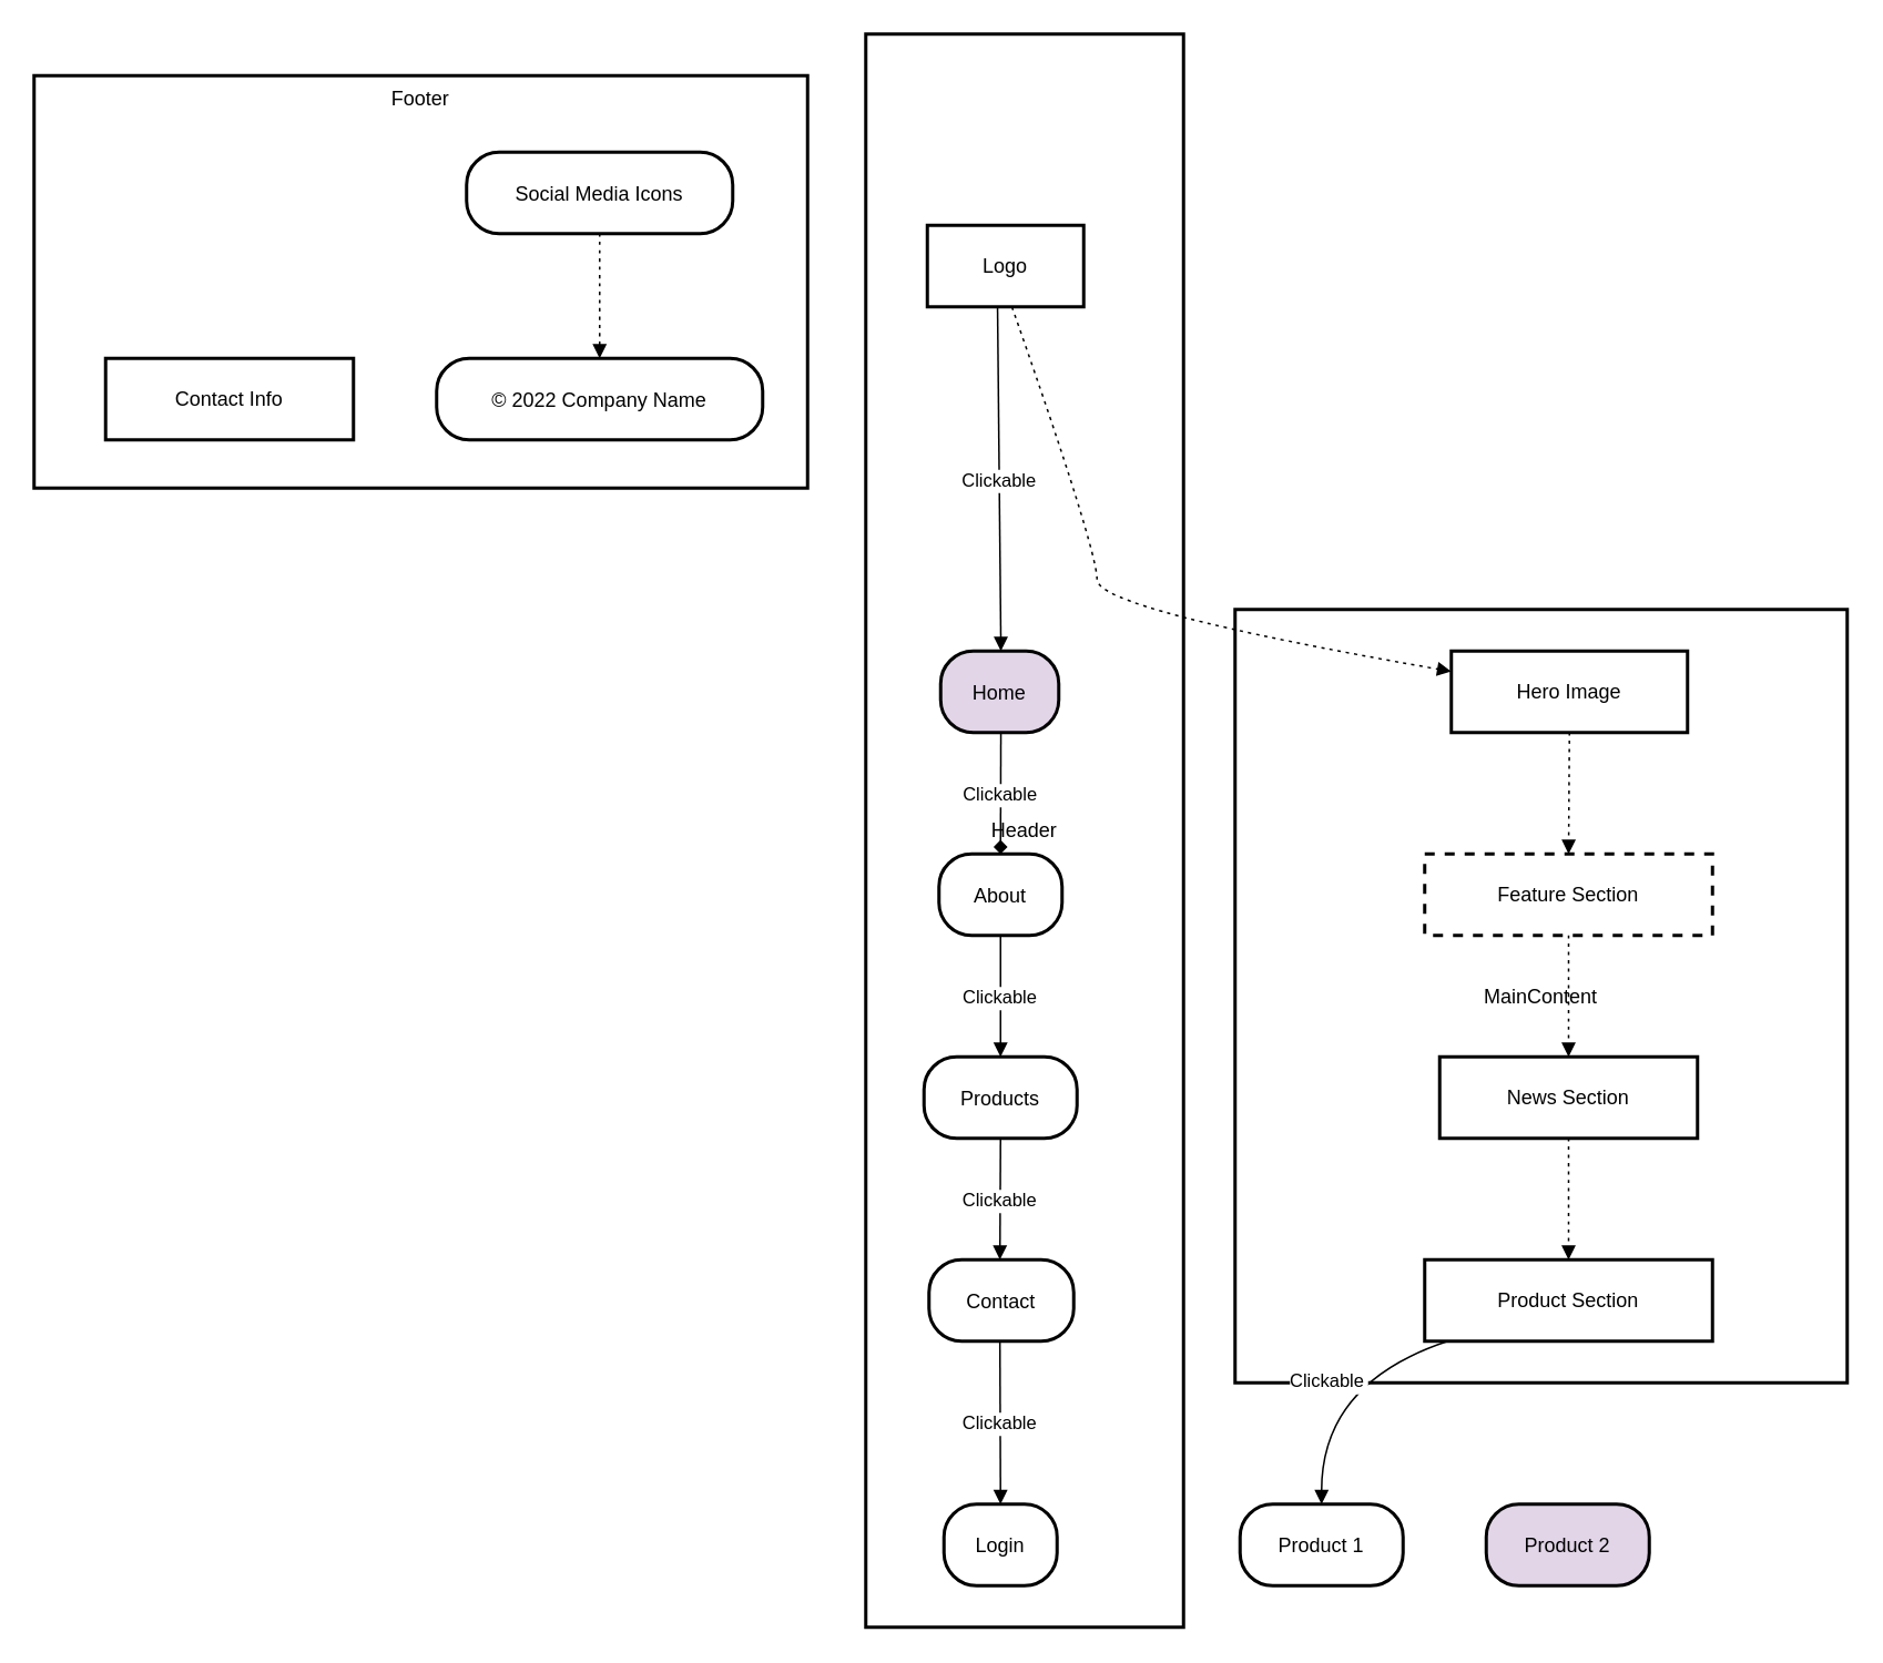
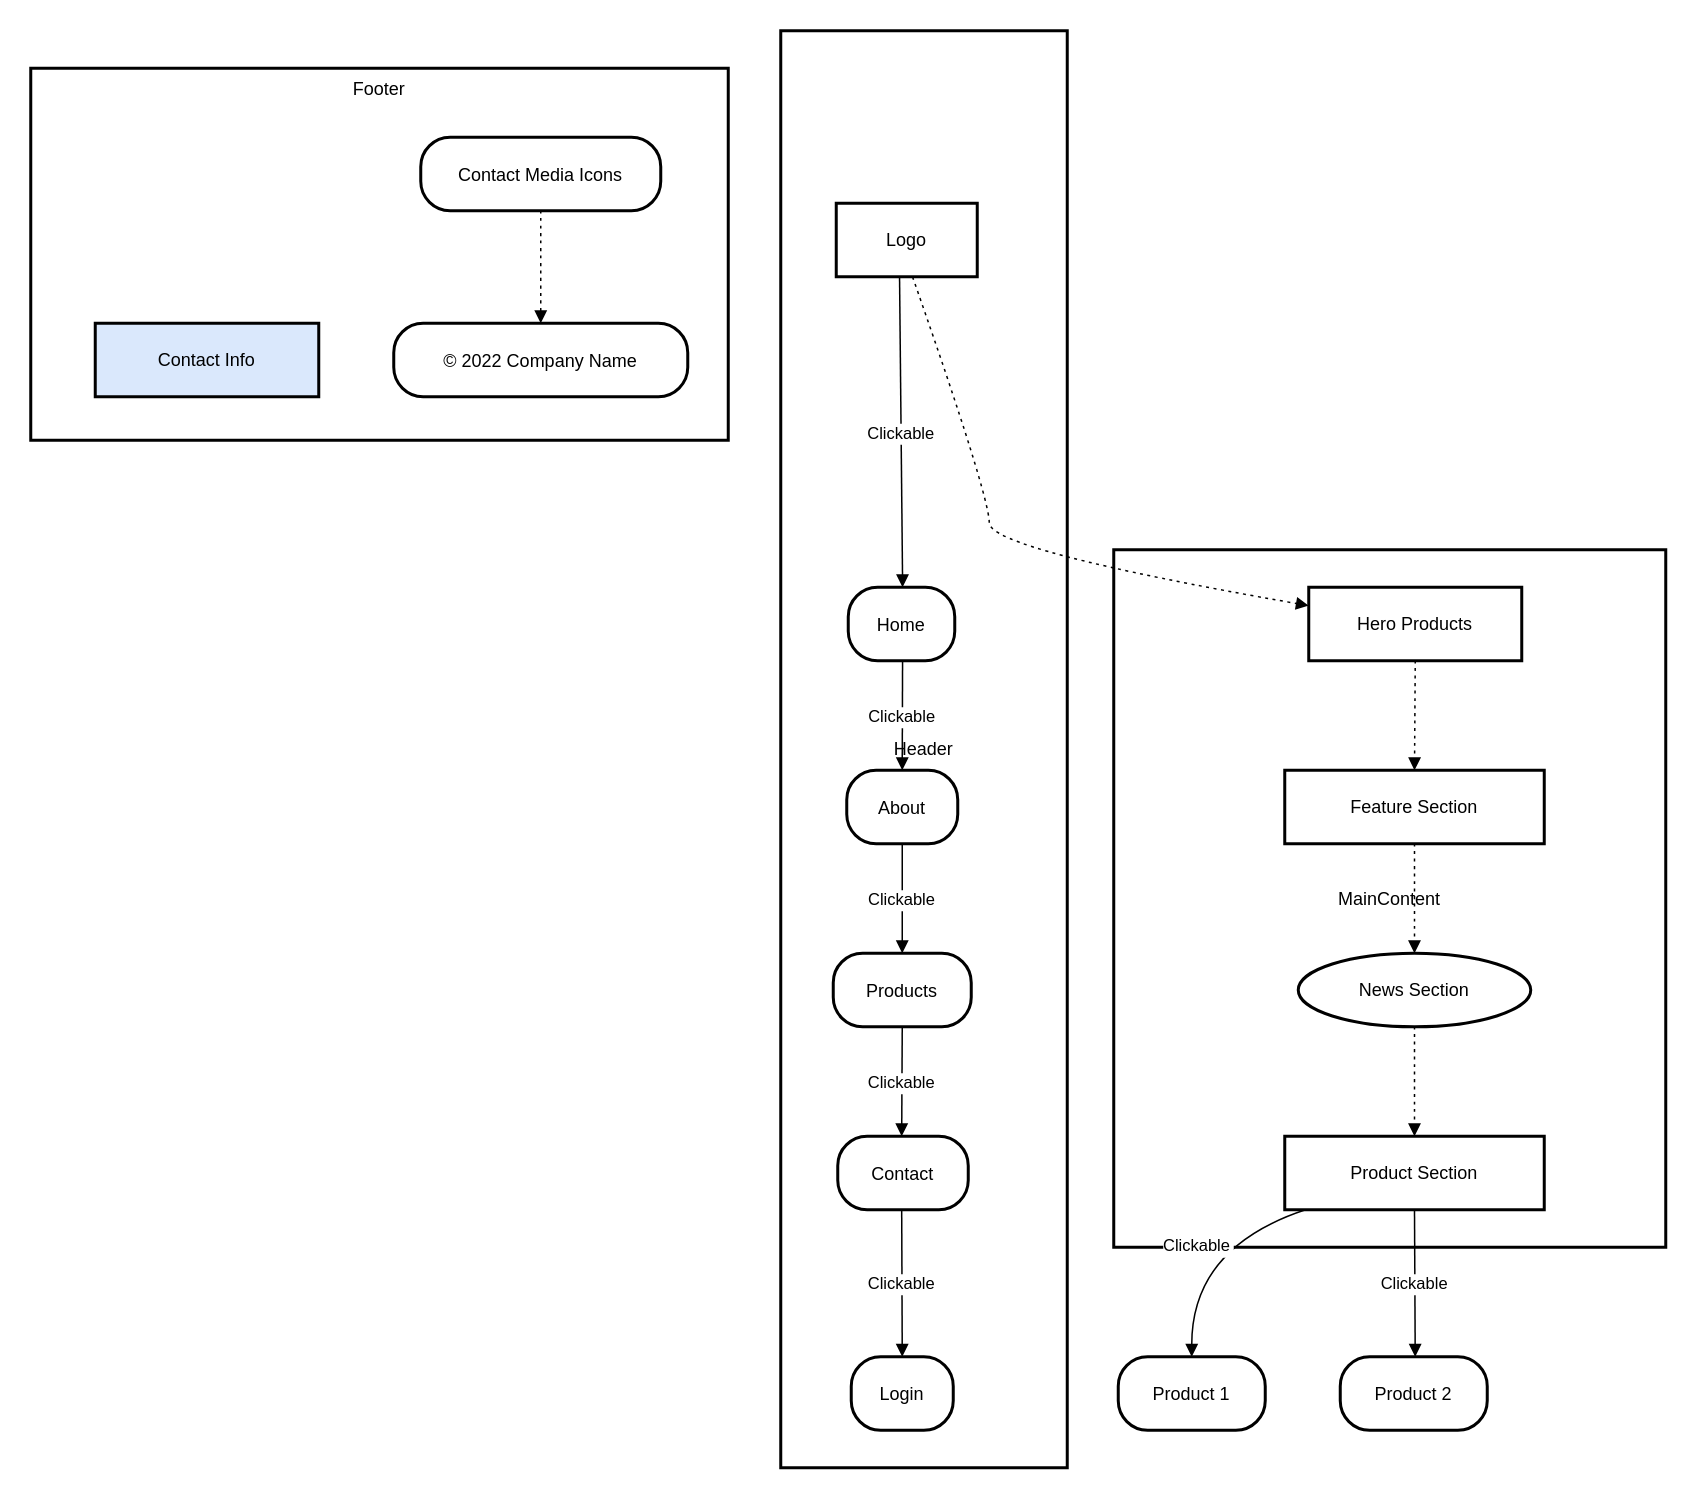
- <mxCell id="4" value="Social Media Icons" style="rounded=1;arcSize=40;strokeWidth=2" vertex="1" parent="2"><mxGeometry x="260" y="46" width="160" height="49" as="geometry" /></mxCell>
+ <mxCell id="4" value="Contact Media Icons" style="rounded=1;arcSize=40;strokeWidth=2" vertex="1" parent="2"><mxGeometry x="260" y="46" width="160" height="49" as="geometry" /></mxCell>
- <mxCell id="3" value="Contact Info" style="whiteSpace=wrap;strokeWidth=2;" vertex="1" parent="2"><mxGeometry x="43" y="170" width="149" height="49" as="geometry" /></mxCell>
+ <mxCell id="3" value="Contact Info" style="whiteSpace=wrap;strokeWidth=2;fillColor=#dae8fc;" vertex="1" parent="2"><mxGeometry x="43" y="170" width="149" height="49" as="geometry" /></mxCell>
- <mxCell id="10" value="Home" style="rounded=1;arcSize=40;strokeWidth=2;fillColor=#e1d5e7;" vertex="1" parent="1"><mxGeometry x="565" y="391" width="71" height="49" as="geometry" /></mxCell>
+ <mxCell id="10" value="Home" style="rounded=1;arcSize=40;strokeWidth=2" vertex="1" parent="1"><mxGeometry x="565" y="391" width="71" height="49" as="geometry" /></mxCell>
- <mxCell id="15" value="Hero Image" style="whiteSpace=wrap;strokeWidth=2;" vertex="1" parent="1"><mxGeometry x="872" y="391" width="142" height="49" as="geometry" /></mxCell>
+ <mxCell id="15" value="Hero Products" style="whiteSpace=wrap;strokeWidth=2;" vertex="1" parent="1"><mxGeometry x="872" y="391" width="142" height="49" as="geometry" /></mxCell>
- <mxCell id="22" value="Clickable" style="curved=1;startArrow=none;endArrow=diamond;exitX=0.51;exitY=1;entryX=0.5;entryY=0;" edge="1" parent="1" source="10" target="11"><mxGeometry relative="1" as="geometry"><Array as="points" /></mxGeometry></mxCell>
+ <mxCell id="22" value="Clickable" style="curved=1;startArrow=none;endArrow=block;exitX=0.51;exitY=1;entryX=0.5;entryY=0;" edge="1" parent="1" source="10" target="11"><mxGeometry relative="1" as="geometry"><Array as="points" /></mxGeometry></mxCell>
- <mxCell id="16" value="Feature Section" style="whiteSpace=wrap;strokeWidth=2;dashed=1;" vertex="1" parent="1"><mxGeometry x="856" y="513" width="173" height="49" as="geometry" /></mxCell>
+ <mxCell id="16" value="Feature Section" style="whiteSpace=wrap;strokeWidth=2;" vertex="1" parent="1"><mxGeometry x="856" y="513" width="173" height="49" as="geometry" /></mxCell>
- <mxCell id="17" value="News Section" style="whiteSpace=wrap;strokeWidth=2;" vertex="1" parent="1"><mxGeometry x="865" y="635" width="155" height="49" as="geometry" /></mxCell>
+ <mxCell id="17" value="News Section" style="ellipse;whiteSpace=wrap;strokeWidth=2;" vertex="1" parent="1"><mxGeometry x="865" y="635" width="155" height="49" as="geometry" /></mxCell>
+ <mxCell id="31" value="Clickable" style="curved=1;startArrow=none;endArrow=block;exitX=0.5;exitY=1;entryX=0.51;entryY=0;" edge="1" parent="1" source="18" target="20"><mxGeometry relative="1" as="geometry"><Array as="points" /></mxGeometry></mxCell>
- <mxCell id="20" value="Product 2" style="rounded=1;arcSize=40;strokeWidth=2;fillColor=#e1d5e7;" vertex="1" parent="1"><mxGeometry x="893" y="904" width="98" height="49" as="geometry" /></mxCell>
+ <mxCell id="20" value="Product 2" style="rounded=1;arcSize=40;strokeWidth=2" vertex="1" parent="1"><mxGeometry x="893" y="904" width="98" height="49" as="geometry" /></mxCell>
